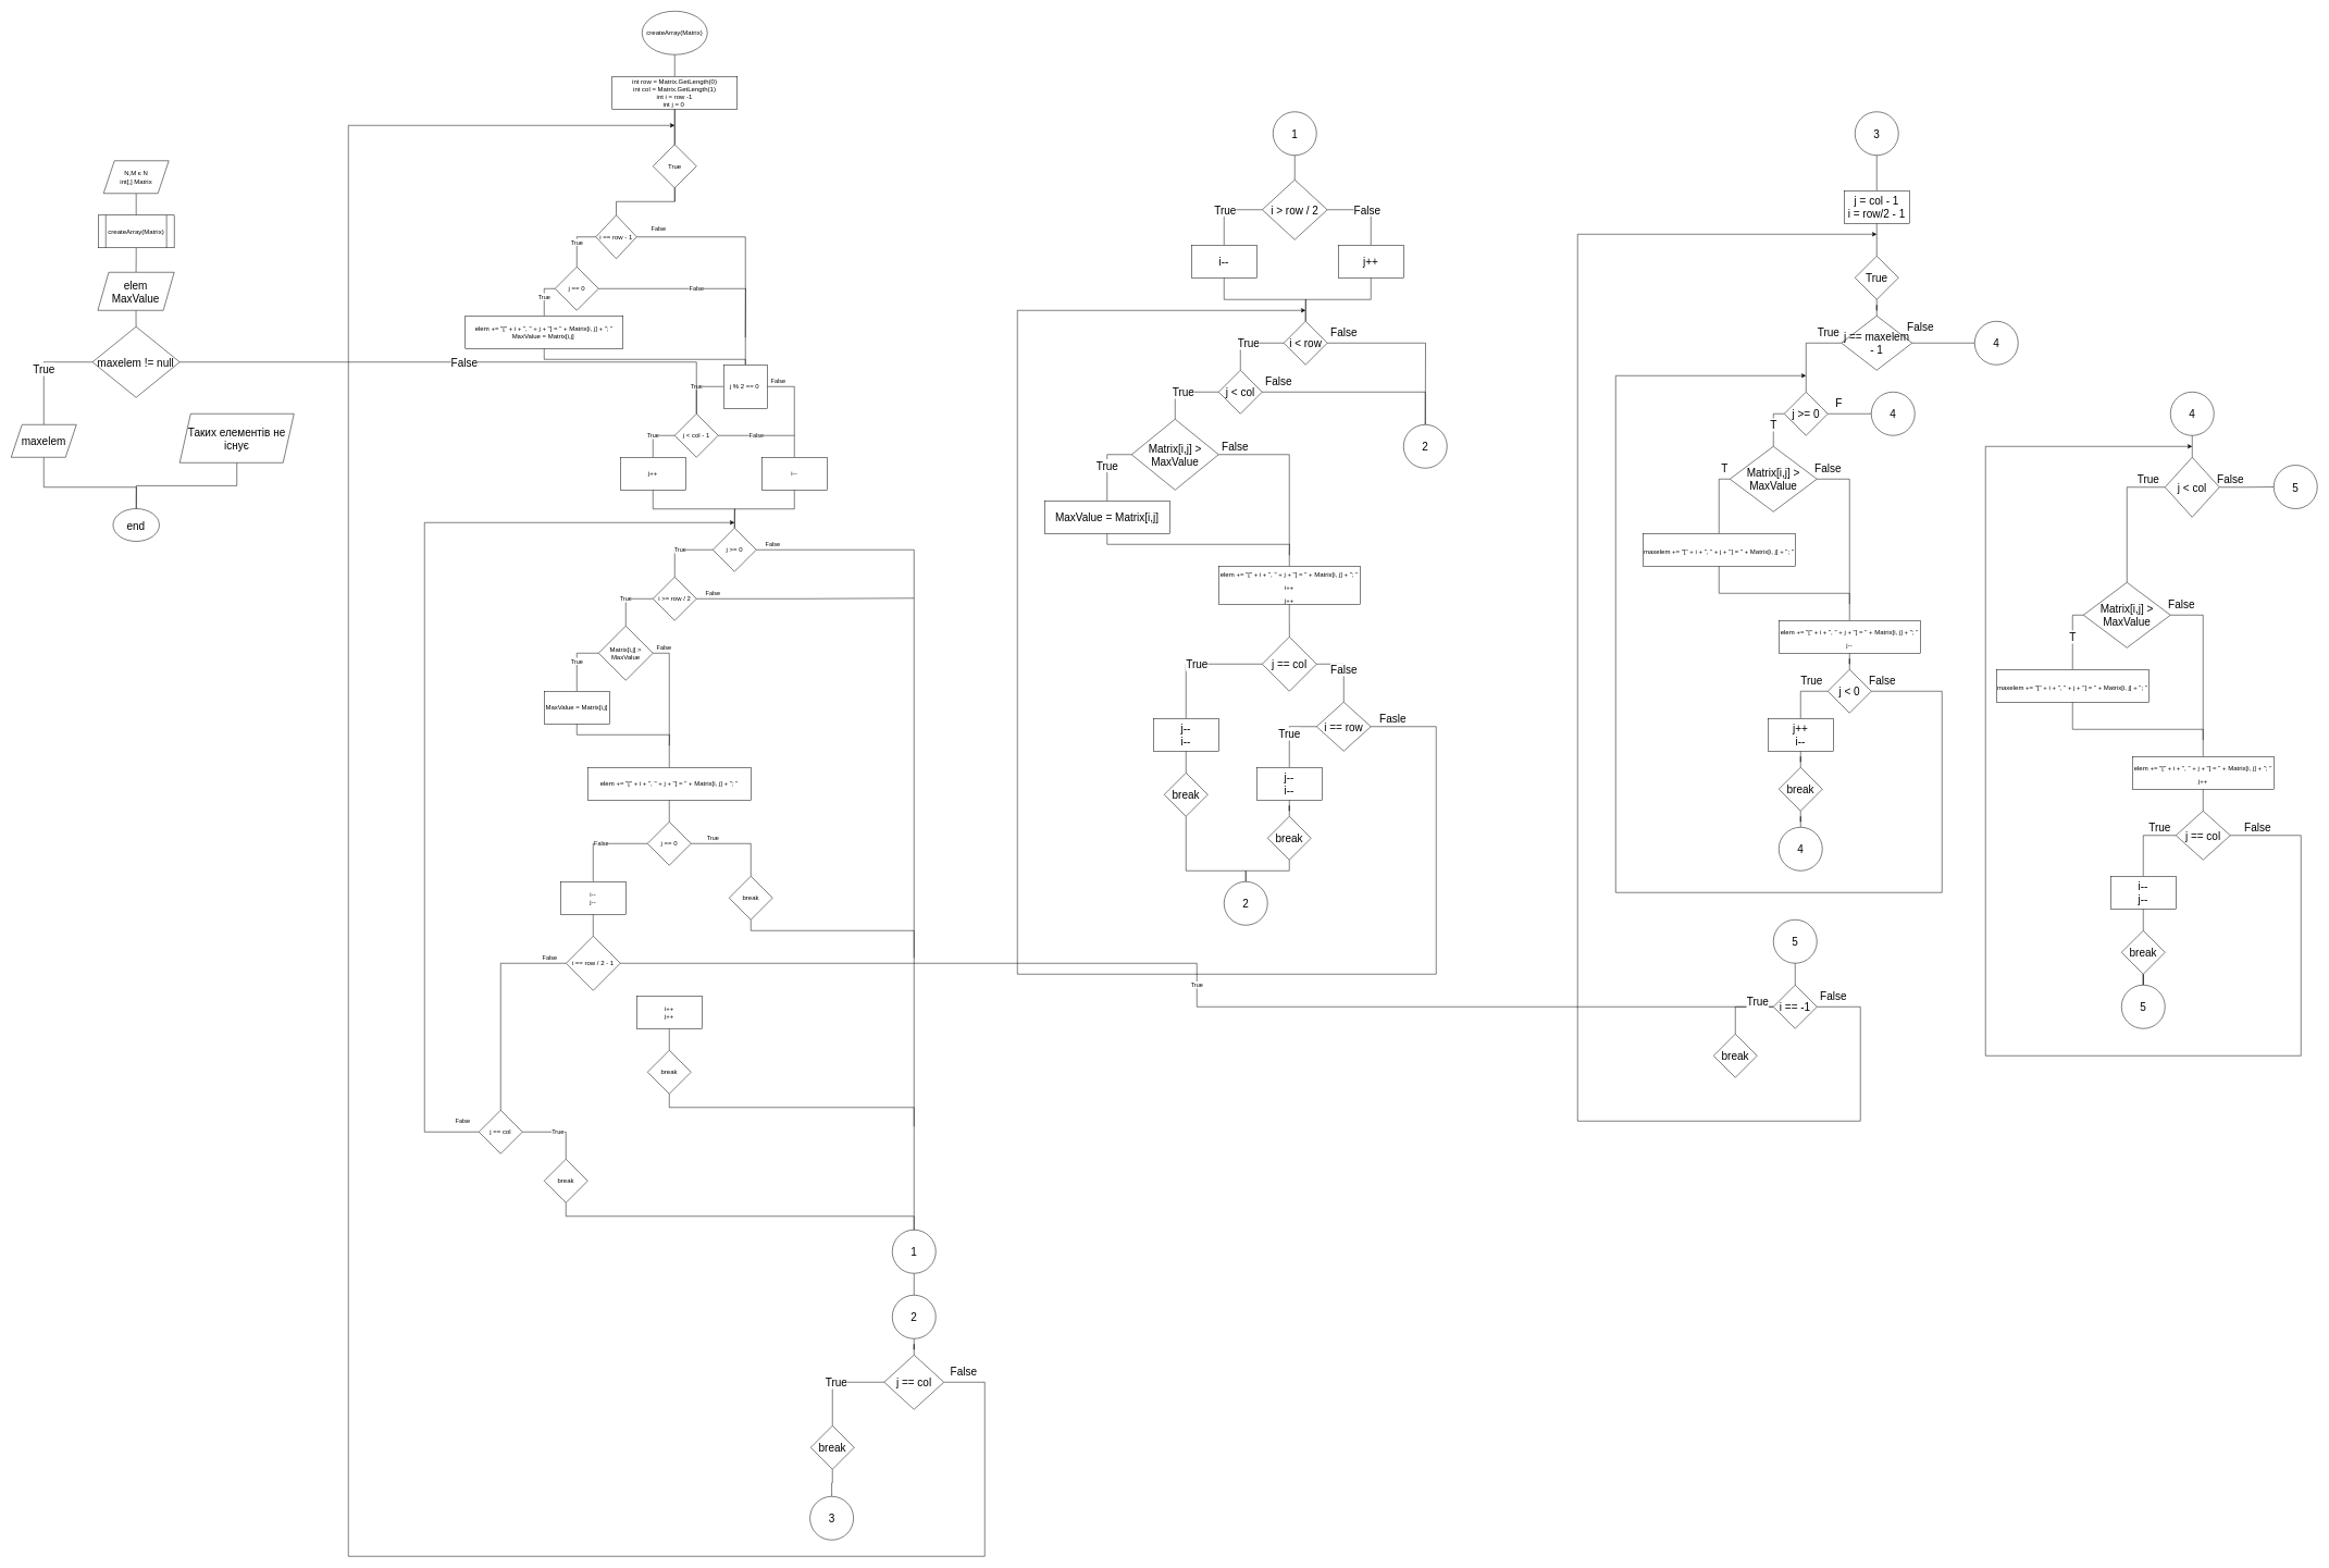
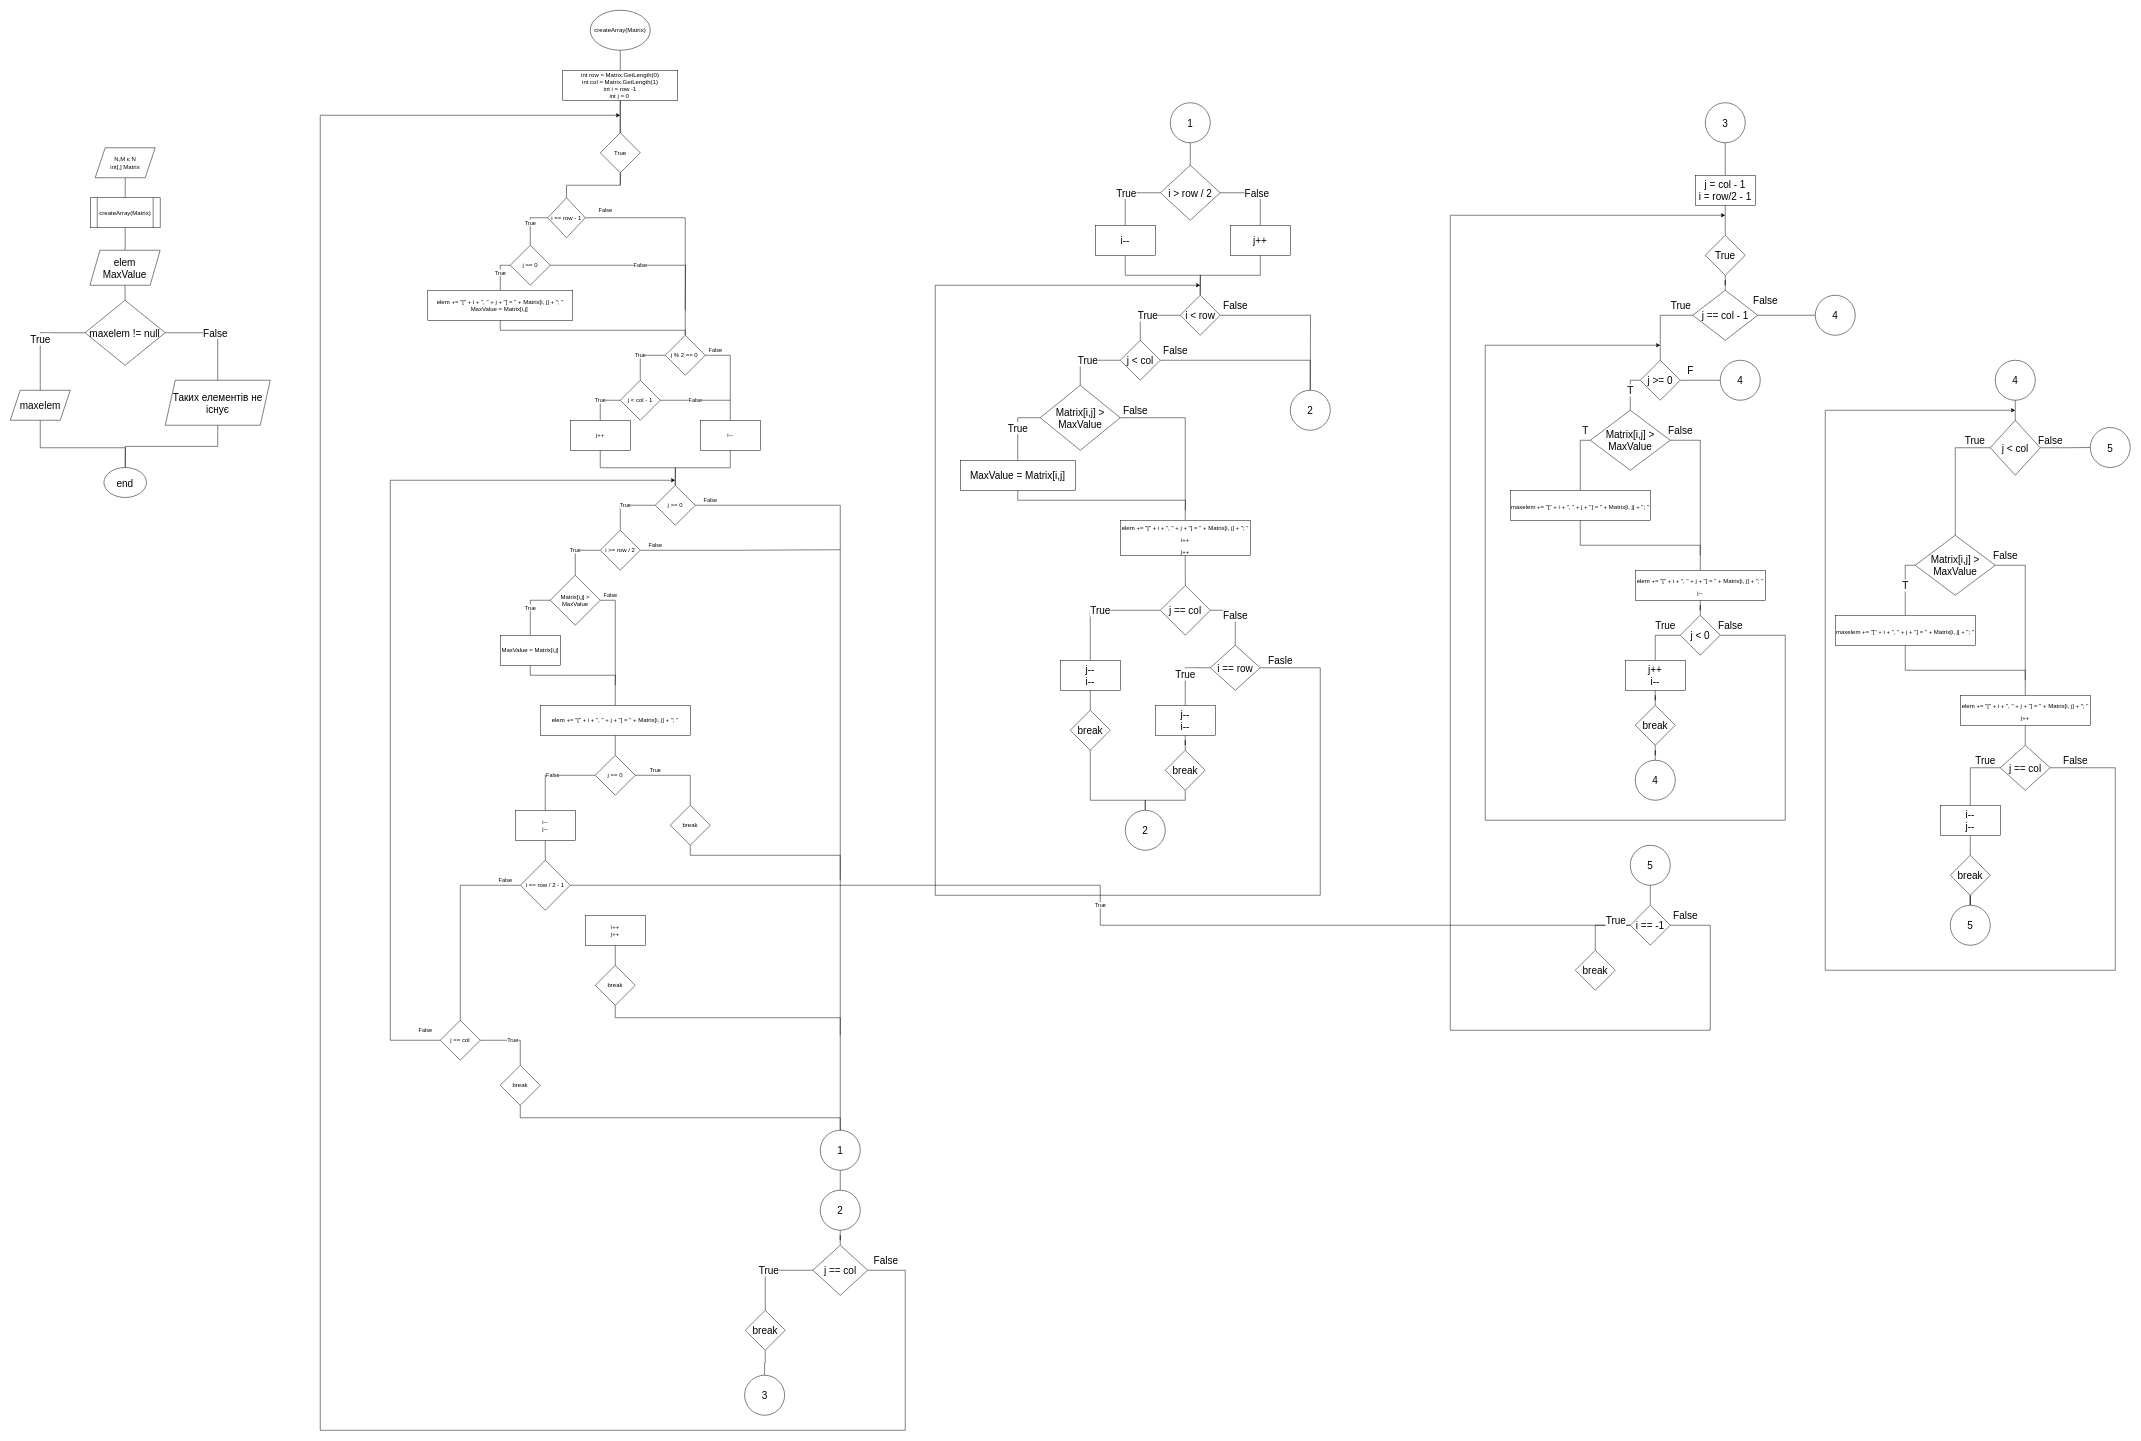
- <mxCell id="119" value="j == maxelem - 1" style="rhombus;whiteSpace=wrap;html=1;fontSize=20;" vertex="1" parent="1"><mxGeometry x="3385" y="580" width="130" height="100" as="geometry" /></mxCell>
+ <mxCell id="119" value="j == col - 1" style="rhombus;whiteSpace=wrap;html=1;fontSize=20;" vertex="1" parent="1"><mxGeometry x="3385" y="580" width="130" height="100" as="geometry" /></mxCell>
- <mxCell id="169" value="False" style="edgeStyle=orthogonalEdgeStyle;rounded=0;orthogonalLoop=1;jettySize=auto;html=1;exitX=1;exitY=0.5;exitDx=0;exitDy=0;fontSize=20;endArrow=none;endFill=0;" edge="1" parent="1" source="170" target="26"><mxGeometry relative="1" as="geometry"><mxPoint x="390" y="790" as="targetPoint" /></mxGeometry></mxCell>
+ <mxCell id="169" value="False" style="edgeStyle=orthogonalEdgeStyle;rounded=0;orthogonalLoop=1;jettySize=auto;html=1;exitX=1;exitY=0.5;exitDx=0;exitDy=0;fontSize=20;endArrow=none;endFill=0;" edge="1" parent="1" source="170" target="174"><mxGeometry relative="1" as="geometry"><mxPoint x="390" y="790" as="targetPoint" /></mxGeometry></mxCell>
- <mxCell id="23" value="j % 2 == 0&amp;nbsp;" style="whiteSpace=wrap;html=1;rounded=0;" vertex="1" parent="1"><mxGeometry x="1330" y="670" width="80" height="80" as="geometry" /></mxCell>
+ <mxCell id="23" value="j % 2 == 0&amp;nbsp;" style="rhombus;whiteSpace=wrap;html=1;" vertex="1" parent="1"><mxGeometry x="1330" y="670" width="80" height="80" as="geometry" /></mxCell>
